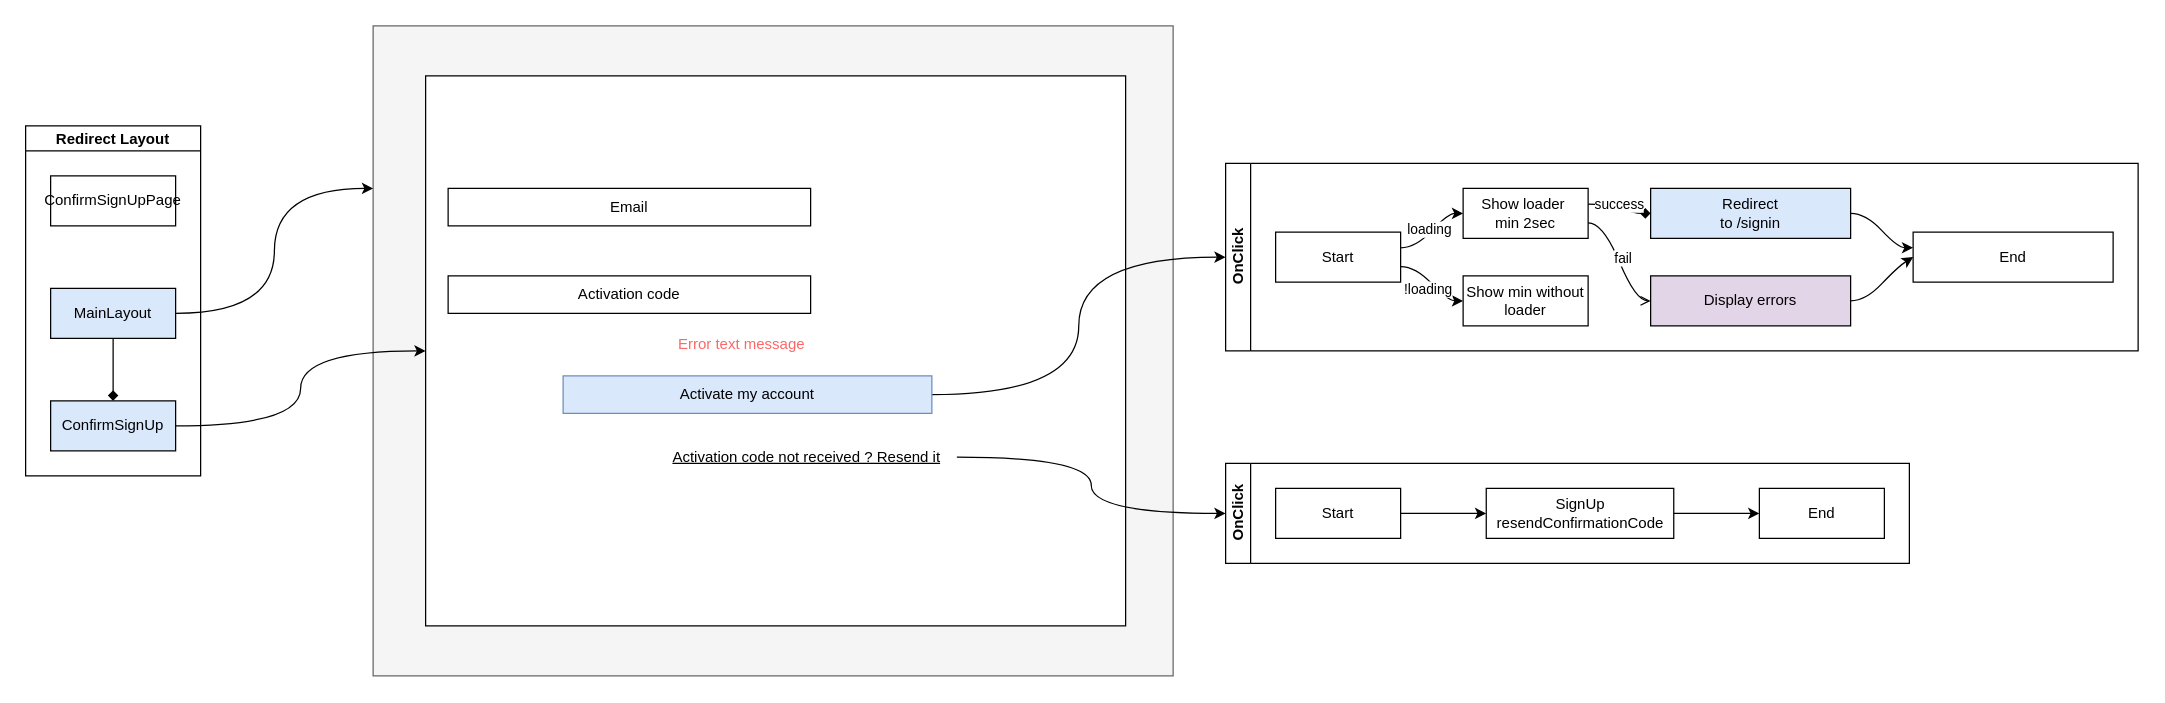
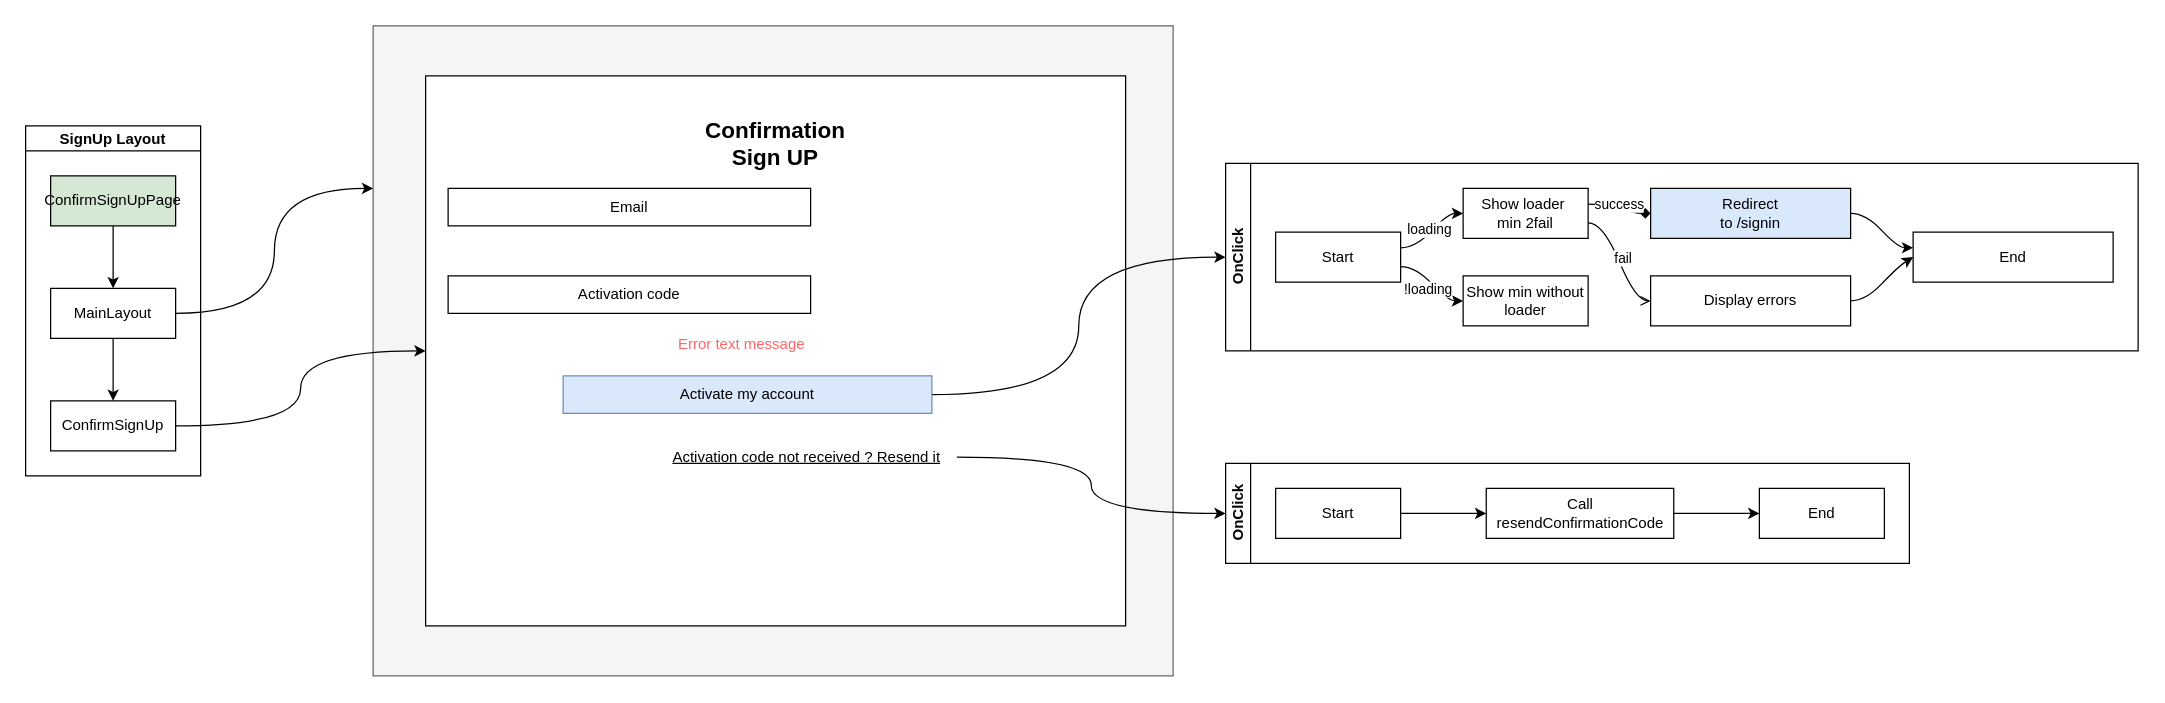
- <mxCell id="8" value="Redirect Layout" style="swimlane;startSize=20;horizontal=1;childLayout=treeLayout;horizontalTree=0;resizable=0;containerType=tree;fontColor=#000000;" parent="1" vertex="1"><mxGeometry x="20" y="100" width="140" height="280" as="geometry" /></mxCell>
+ <mxCell id="8" value="SignUp Layout" style="swimlane;startSize=20;horizontal=1;childLayout=treeLayout;horizontalTree=0;resizable=0;containerType=tree;fontColor=#000000;" parent="1" vertex="1"><mxGeometry x="20" y="100" width="140" height="280" as="geometry" /></mxCell>
+ <mxCell id="7" value="&lt;h2&gt;Confirmation Sign UP&lt;/h2&gt;" style="text;html=1;strokeColor=none;fillColor=none;align=center;verticalAlign=middle;whiteSpace=wrap;rounded=0;fontColor=#000000;" parent="1" vertex="1"><mxGeometry x="575" y="100" width="90" height="30" as="geometry" /></mxCell>
- <mxCell id="9" value="ConfirmSignUpPage" style="whiteSpace=wrap;html=1;fontColor=#000000;" parent="8" vertex="1"><mxGeometry x="20" y="40" width="100" height="40" as="geometry" /></mxCell>
+ <mxCell id="9" value="ConfirmSignUpPage" style="whiteSpace=wrap;html=1;fontColor=#000000;fillColor=#d5e8d4;" parent="8" vertex="1"><mxGeometry x="20" y="40" width="100" height="40" as="geometry" /></mxCell>
- <mxCell id="22" value="Show loader&amp;nbsp;&lt;br&gt;min 2sec" style="whiteSpace=wrap;html=1;fontColor=#000000;" vertex="1" parent="20"><mxGeometry x="190" y="20" width="100" height="40" as="geometry" /></mxCell>
+ <mxCell id="22" value="Show loader&amp;nbsp;&lt;br&gt;min 2fail" style="whiteSpace=wrap;html=1;fontColor=#000000;" vertex="1" parent="20"><mxGeometry x="190" y="20" width="100" height="40" as="geometry" /></mxCell>
+ <mxCell id="11" value="" style="edgeStyle=elbowEdgeStyle;elbow=vertical;html=1;rounded=0;fontColor=#000000;curved=1;" parent="8" source="9" target="10" edge="1"><mxGeometry relative="1" as="geometry" /></mxCell>
- <mxCell id="34" value="Display errors" style="whiteSpace=wrap;html=1;fontColor=#000000;fillColor=#e1d5e7;" vertex="1" parent="20"><mxGeometry x="340" y="90" width="160" height="40" as="geometry" /></mxCell>
+ <mxCell id="34" value="Display errors" style="whiteSpace=wrap;html=1;fontColor=#000000;" vertex="1" parent="20"><mxGeometry x="340" y="90" width="160" height="40" as="geometry" /></mxCell>
- <mxCell id="10" value="MainLayout" style="whiteSpace=wrap;html=1;fontColor=#000000;fillColor=#dae8fc;" parent="8" vertex="1"><mxGeometry x="20" y="130" width="100" height="40" as="geometry" /></mxCell>
+ <mxCell id="10" value="MainLayout" style="whiteSpace=wrap;html=1;fontColor=#000000;" parent="8" vertex="1"><mxGeometry x="20" y="130" width="100" height="40" as="geometry" /></mxCell>
- <mxCell id="12" value="" style="edgeStyle=elbowEdgeStyle;elbow=vertical;html=1;rounded=0;fontColor=#000000;curved=1;endArrow=diamond;" parent="8" source="10" target="13" edge="1"><mxGeometry relative="1" as="geometry"><mxPoint x="-88" y="310" as="sourcePoint" /></mxGeometry></mxCell>
+ <mxCell id="12" value="" style="edgeStyle=elbowEdgeStyle;elbow=vertical;html=1;rounded=0;fontColor=#000000;curved=1;" parent="8" source="10" target="13" edge="1"><mxGeometry relative="1" as="geometry"><mxPoint x="-88" y="310" as="sourcePoint" /></mxGeometry></mxCell>
- <mxCell id="13" value="ConfirmSignUp" style="whiteSpace=wrap;html=1;fontColor=#000000;fillColor=#dae8fc;" parent="8" vertex="1"><mxGeometry x="20" y="220" width="100" height="40" as="geometry" /></mxCell>
+ <mxCell id="13" value="ConfirmSignUp" style="whiteSpace=wrap;html=1;fontColor=#000000;" parent="8" vertex="1"><mxGeometry x="20" y="220" width="100" height="40" as="geometry" /></mxCell>
- <mxCell id="40" value="SignUp resendConfirmationCode" style="whiteSpace=wrap;html=1;fontColor=#000000;" vertex="1" parent="37"><mxGeometry x="208.5" y="20" width="150" height="40" as="geometry" /></mxCell>
+ <mxCell id="40" value="Call resendConfirmationCode" style="whiteSpace=wrap;html=1;fontColor=#000000;" vertex="1" parent="37"><mxGeometry x="208.5" y="20" width="150" height="40" as="geometry" /></mxCell>
